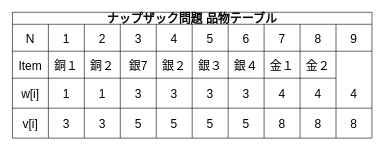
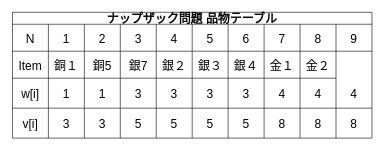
- <mxCell id="17" value="銅２" style="shape=partialRectangle;html=1;whiteSpace=wrap;connectable=0;fillColor=none;top=0;left=0;bottom=0;right=0;overflow=hidden;pointerEvents=1;fontSize=20;" parent="14" vertex="1"><mxGeometry x="120" width="60" height="45" as="geometry"><mxRectangle width="60" height="45" as="alternateBounds" /></mxGeometry></mxCell>
+ <mxCell id="17" value="銅5" style="shape=partialRectangle;html=1;whiteSpace=wrap;connectable=0;fillColor=none;top=0;left=0;bottom=0;right=0;overflow=hidden;pointerEvents=1;fontSize=20;" parent="14" vertex="1"><mxGeometry x="120" width="60" height="45" as="geometry"><mxRectangle width="60" height="45" as="alternateBounds" /></mxGeometry></mxCell>
